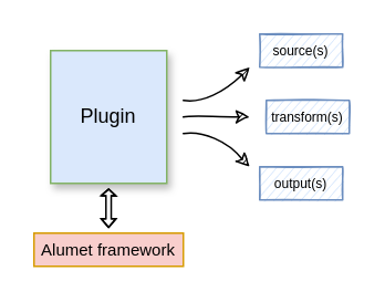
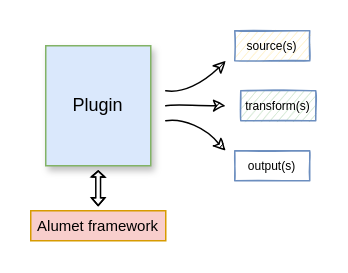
- <mxCell id="6" value="source(s)" style="rounded=0;verticalAlign=middle;spacing=0;whiteSpace=wrap;html=1;fontSize=8;fillColor=#dae8fc;strokeColor=#6c8ebf;fillStyle=auto;shadow=0;sketch=1;curveFitting=1;jiggle=0.5;" parent="1" vertex="1"><mxGeometry x="156" y="20" width="50" height="20" as="geometry" /></mxCell>
+ <mxCell id="6" value="source(s)" style="rounded=0;verticalAlign=middle;spacing=0;whiteSpace=wrap;html=1;fontSize=8;fillColor=#fff2cc;strokeColor=#6c8ebf;fillStyle=auto;shadow=0;sketch=1;curveFitting=1;jiggle=0.5;" parent="1" vertex="1"><mxGeometry x="156" y="20" width="50" height="20" as="geometry" /></mxCell>
- <mxCell id="7" value="transform(s)" style="rounded=0;verticalAlign=middle;spacing=0;whiteSpace=wrap;html=1;fontSize=8;fillColor=#dae8fc;strokeColor=#6c8ebf;fillStyle=auto;shadow=0;sketch=1;curveFitting=1;jiggle=0.5;" parent="1" vertex="1"><mxGeometry x="160" y="60" width="50" height="20" as="geometry" /></mxCell>
+ <mxCell id="7" value="transform(s)" style="rounded=0;verticalAlign=middle;spacing=0;whiteSpace=wrap;html=1;fontSize=8;fillColor=#d5e8d4;strokeColor=#6c8ebf;fillStyle=auto;shadow=0;sketch=1;curveFitting=1;jiggle=0.5;" parent="1" vertex="1"><mxGeometry x="160" y="60" width="50" height="20" as="geometry" /></mxCell>
- <mxCell id="8" value="output(s)" style="rounded=0;verticalAlign=middle;spacing=0;whiteSpace=wrap;html=1;fontSize=8;fillColor=#dae8fc;strokeColor=#6c8ebf;fillStyle=auto;shadow=0;sketch=1;curveFitting=1;jiggle=0.5;" parent="1" vertex="1"><mxGeometry x="156" y="100" width="50" height="20" as="geometry" /></mxCell>
+ <mxCell id="8" value="output(s)" style="rounded=0;verticalAlign=middle;spacing=0;whiteSpace=wrap;html=1;fontSize=8;fillColor=#ffffff;strokeColor=#6c8ebf;fillStyle=auto;shadow=0;sketch=1;curveFitting=1;jiggle=0.5;" parent="1" vertex="1"><mxGeometry x="156" y="100" width="50" height="20" as="geometry" /></mxCell>
